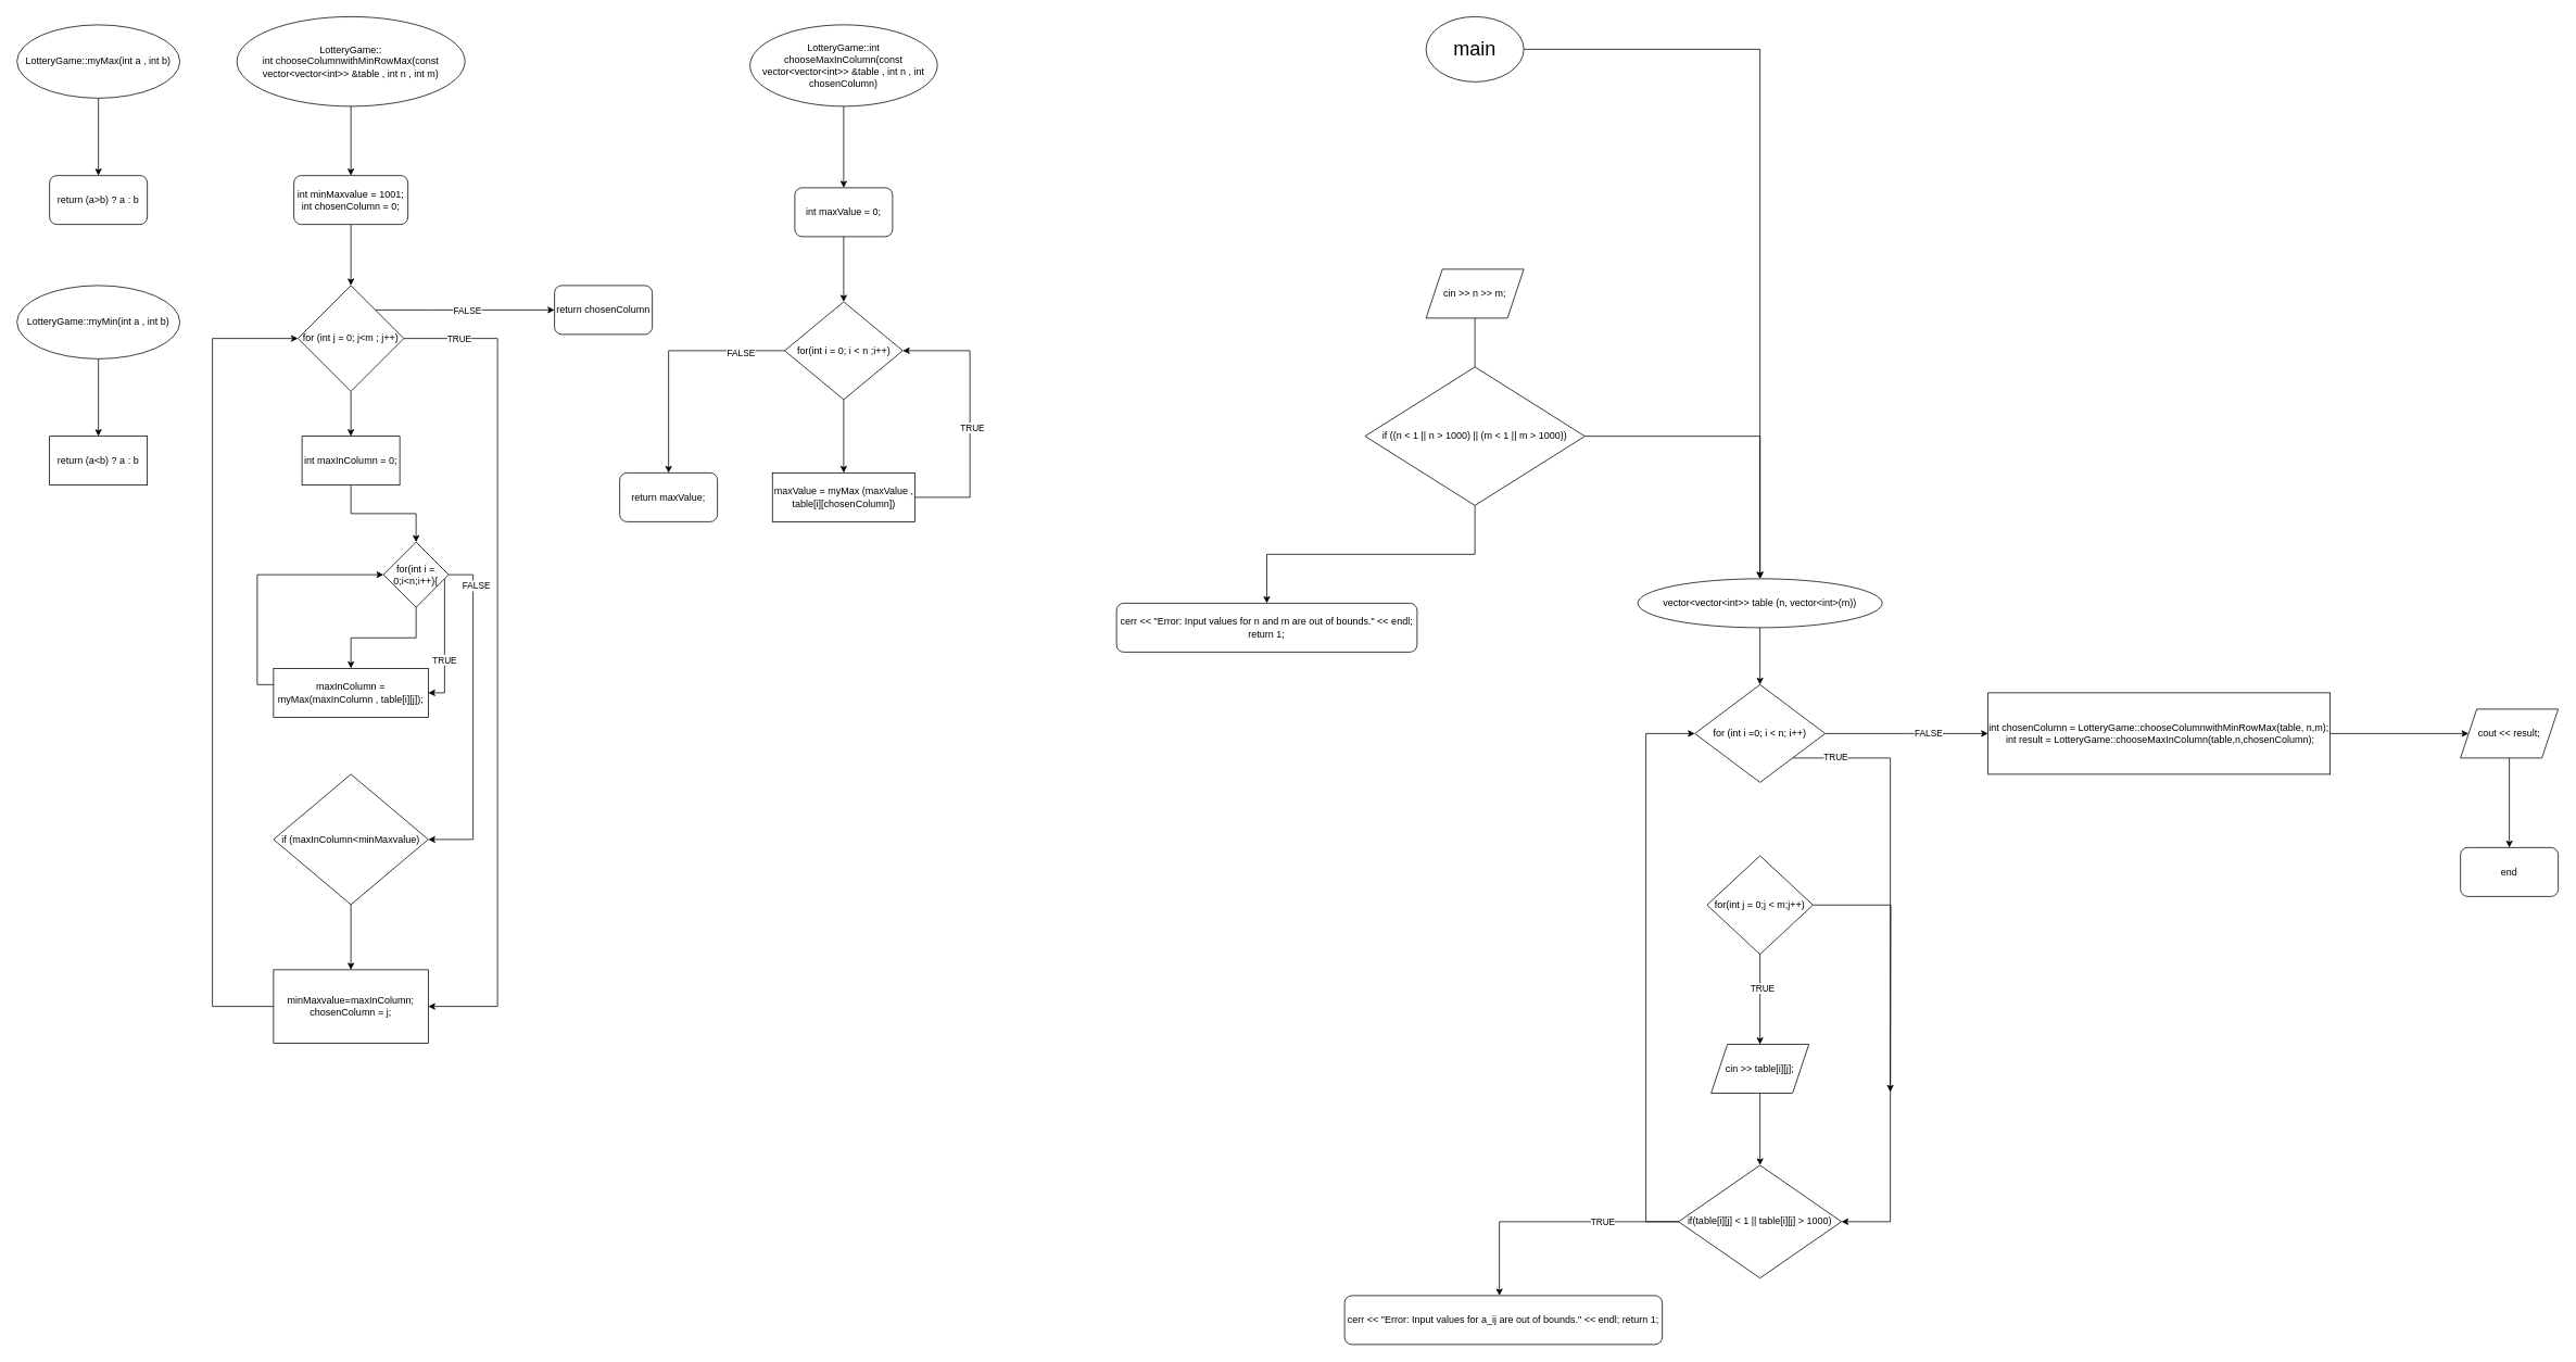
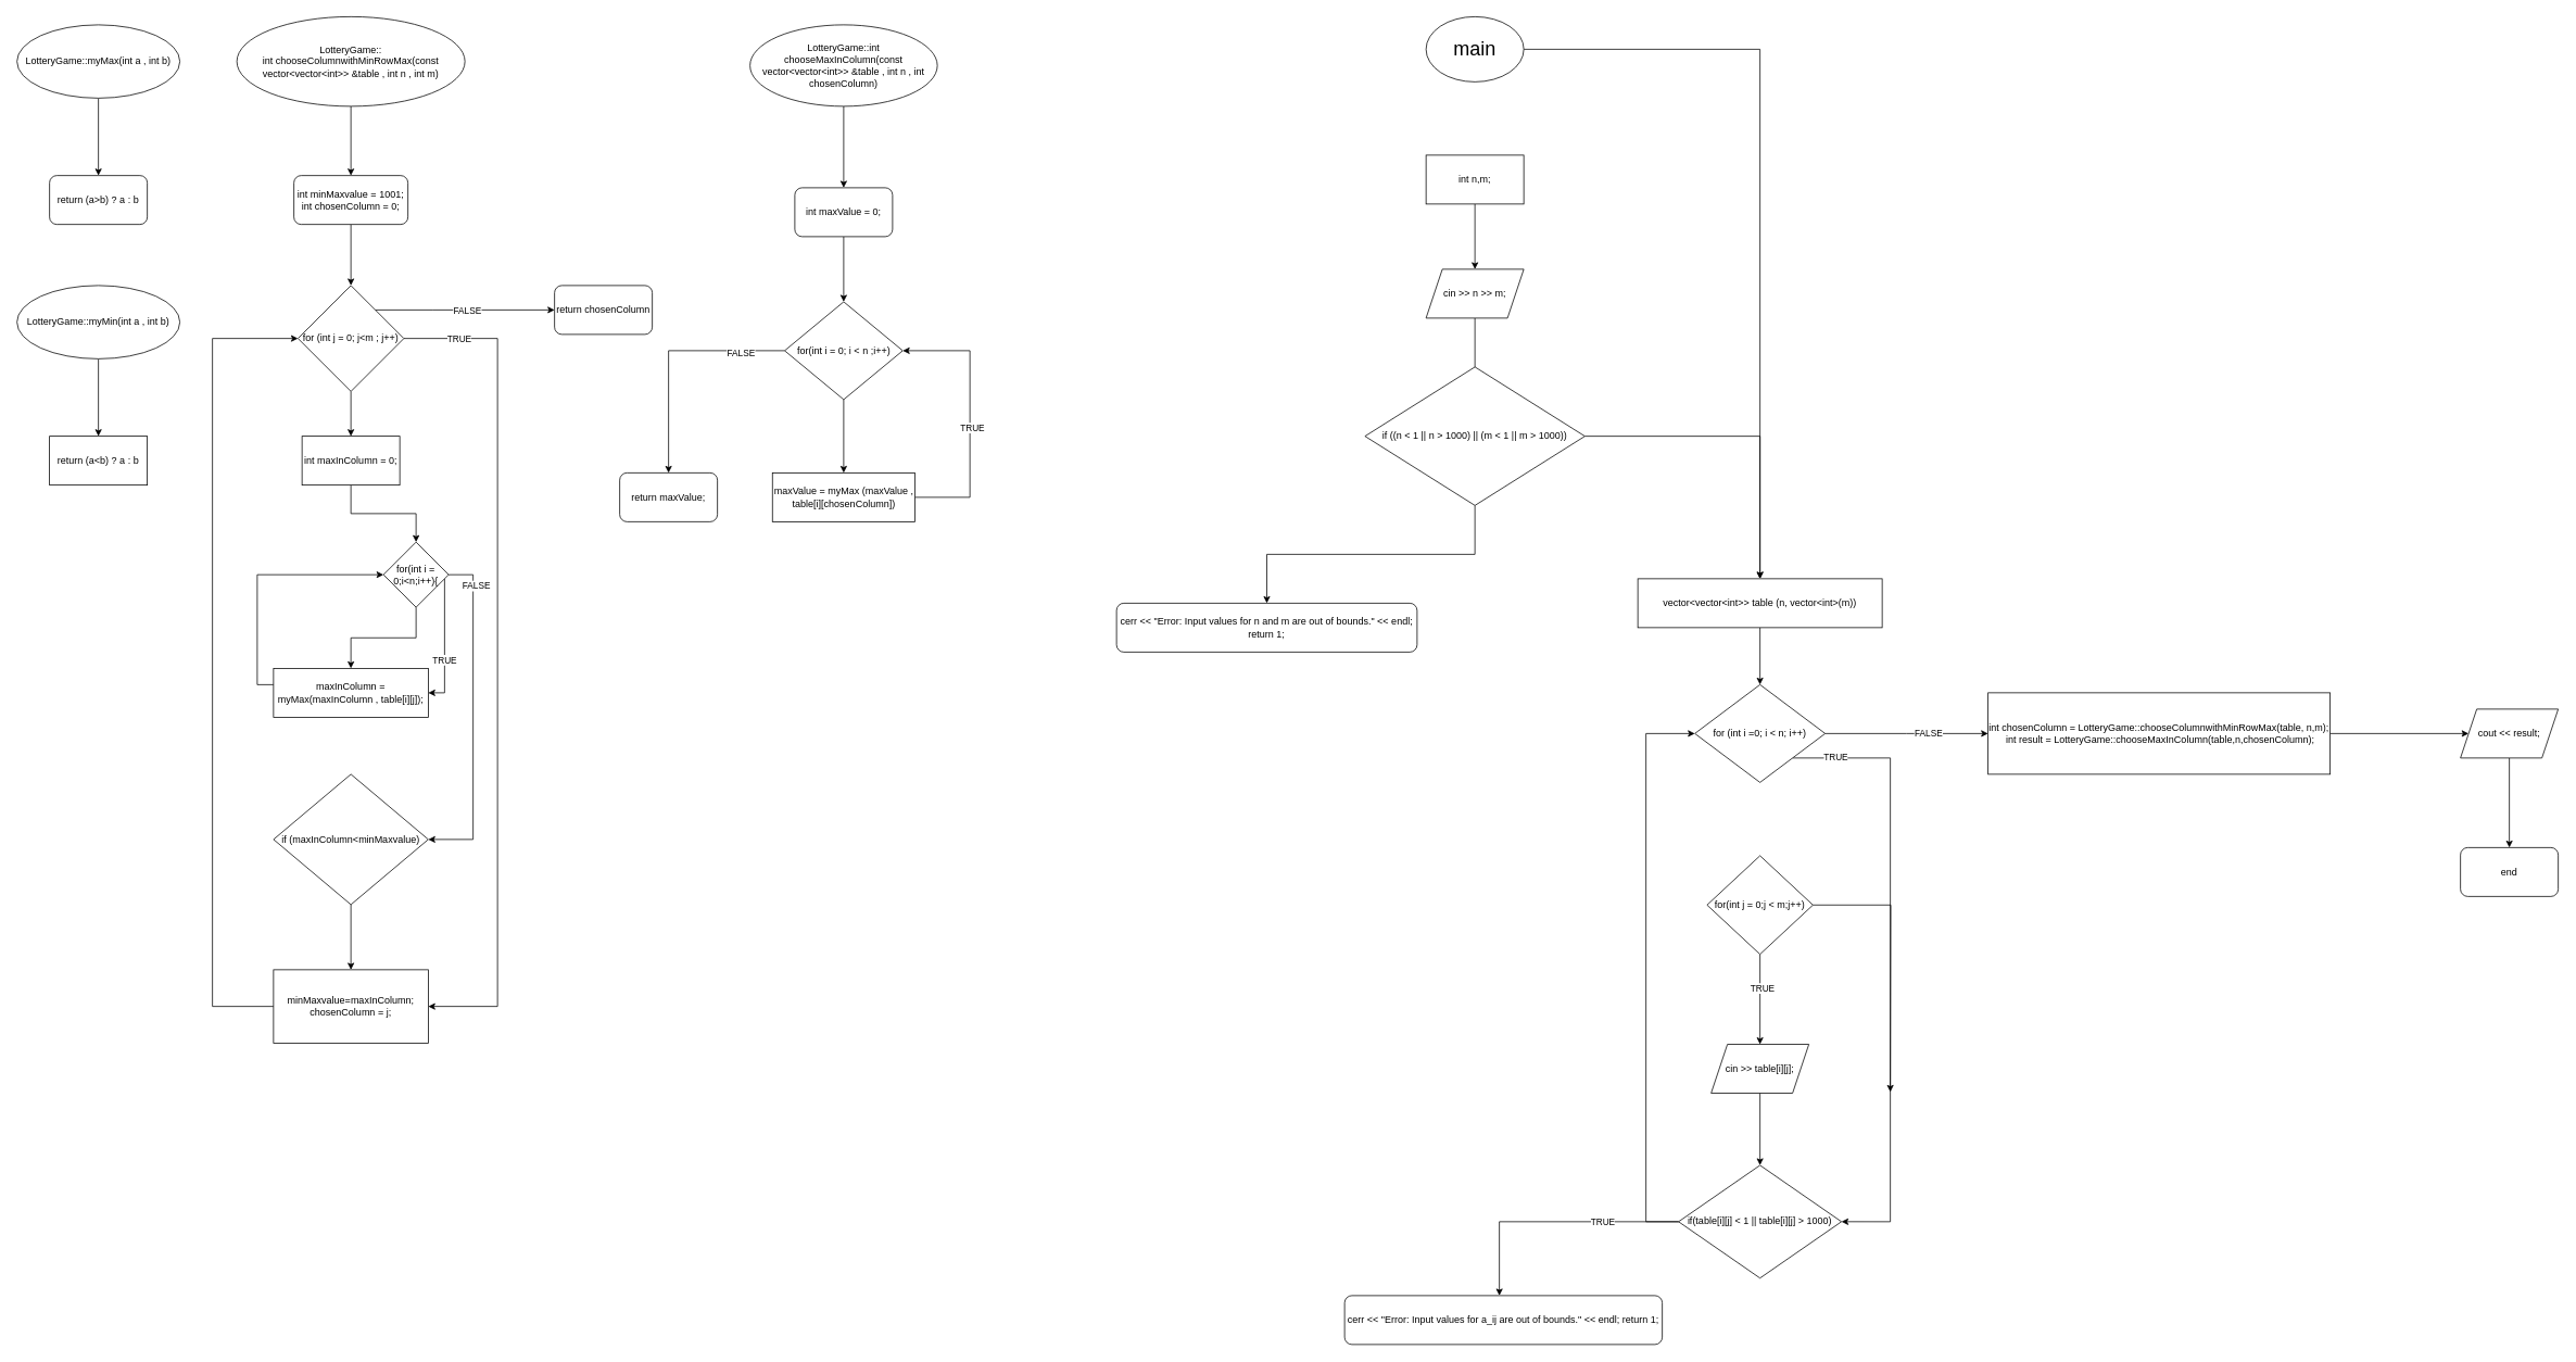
+ <mxCell id="48" value="int n,m;" style="whiteSpace=wrap;html=1;" vertex="1" parent="1"><mxGeometry x="1750" y="190" width="120" height="60" as="geometry" /></mxCell>
+ <mxCell id="47" value="" style="edgeStyle=orthogonalEdgeStyle;rounded=0;orthogonalLoop=1;jettySize=auto;html=1;" edge="1" parent="1" source="48" target="50"><mxGeometry relative="1" as="geometry" /></mxCell>
- <mxCell id="56" value="vector&amp;lt;vector&amp;lt;int&amp;gt;&amp;gt; table (n, vector&amp;lt;int&amp;gt;(m))" style="ellipse;whiteSpace=wrap;html=1;" vertex="1" parent="1"><mxGeometry x="2010" y="710" width="300" height="60" as="geometry" /></mxCell>
+ <mxCell id="56" value="vector&amp;lt;vector&amp;lt;int&amp;gt;&amp;gt; table (n, vector&amp;lt;int&amp;gt;(m))" style="whiteSpace=wrap;html=1;" vertex="1" parent="1"><mxGeometry x="2010" y="710" width="300" height="60" as="geometry" /></mxCell>
